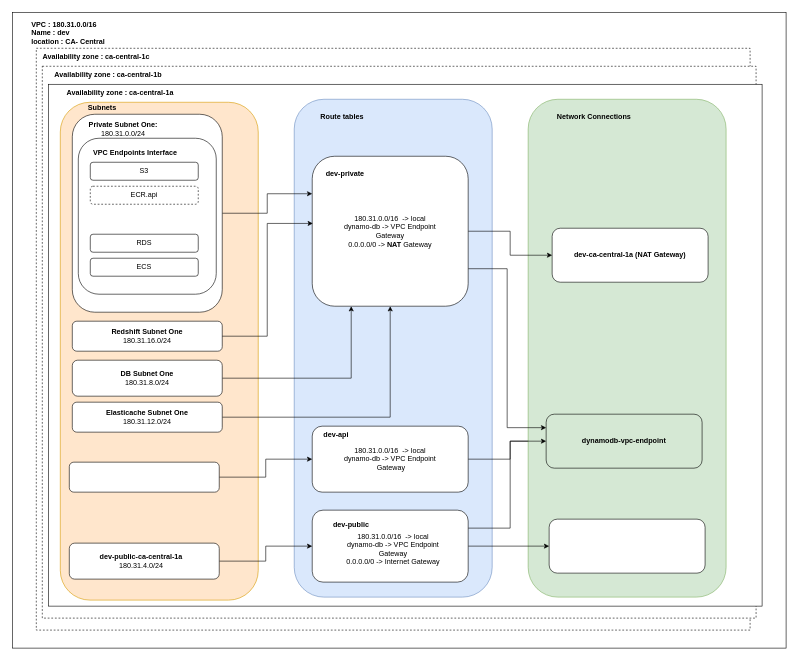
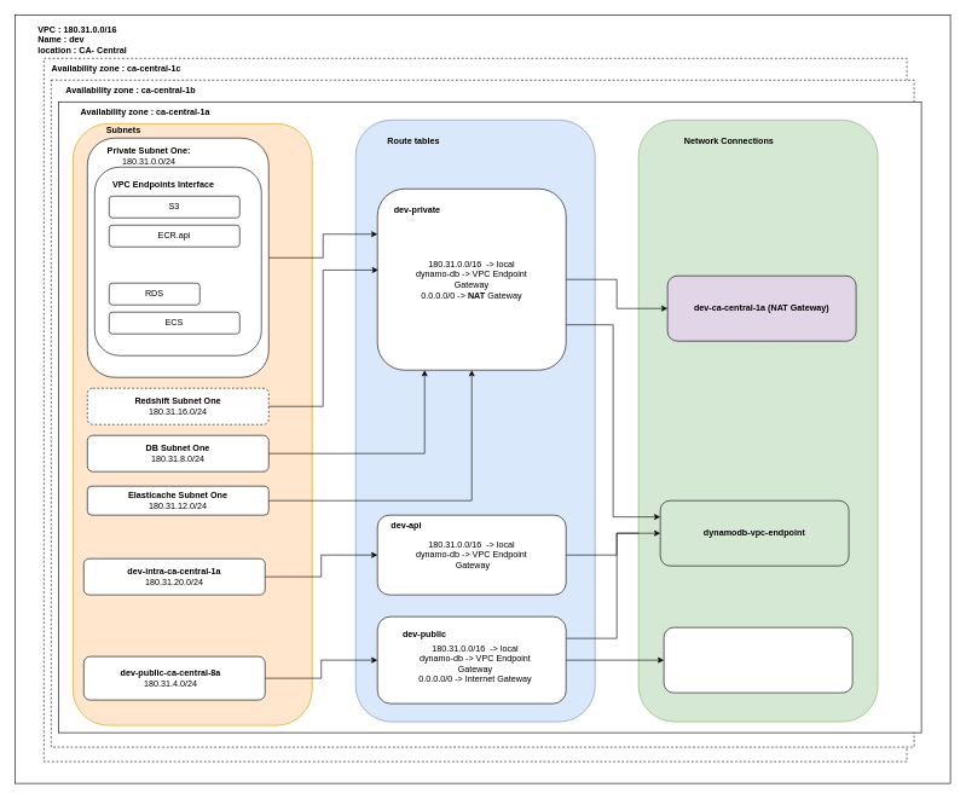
- <mxCell id="50" value="Network Connections" style="text;html=1;strokeColor=none;fillColor=none;align=center;verticalAlign=middle;whiteSpace=wrap;rounded=0;fontStyle=1" vertex="1" parent="1"><mxGeometry x="910" y="180" width="160" height="30" as="geometry" /></mxCell>
+ <mxCell id="50" value="Network Connections" style="text;html=1;strokeColor=none;fillColor=none;align=center;verticalAlign=middle;whiteSpace=wrap;rounded=0;fontStyle=1" vertex="1" parent="1"><mxGeometry x="925" y="180" width="160" height="30" as="geometry" /></mxCell>
- <mxCell id="24" value="ECR.api" style="rounded=1;whiteSpace=wrap;html=1;dashed=1;" vertex="1" parent="1"><mxGeometry x="150" y="310" width="180" height="30" as="geometry" /></mxCell>
+ <mxCell id="24" value="ECR.api" style="rounded=1;whiteSpace=wrap;html=1;" vertex="1" parent="1"><mxGeometry x="150" y="310" width="180" height="30" as="geometry" /></mxCell>
- <mxCell id="25" value="RDS" style="rounded=1;whiteSpace=wrap;html=1;" vertex="1" parent="1"><mxGeometry x="150" y="390" width="180" height="30" as="geometry" /></mxCell>
+ <mxCell id="25" value="RDS" style="rounded=1;whiteSpace=wrap;html=1;" vertex="1" parent="1"><mxGeometry x="150" y="390" width="125" height="30" as="geometry" /></mxCell>
- <mxCell id="53" value="&lt;b&gt;dev-ca-central-1a (NAT Gateway)&lt;/b&gt;" style="rounded=1;whiteSpace=wrap;html=1;" vertex="1" parent="1"><mxGeometry x="920" y="380" width="260" height="90" as="geometry" /></mxCell>
+ <mxCell id="53" value="&lt;b&gt;dev-ca-central-1a (NAT Gateway)&lt;/b&gt;" style="rounded=1;whiteSpace=wrap;html=1;fillColor=#e1d5e7;" vertex="1" parent="1"><mxGeometry x="920" y="380" width="260" height="90" as="geometry" /></mxCell>
- <mxCell id="28" value="&lt;div&gt;&lt;b&gt;Redshift Subnet One&lt;/b&gt;&lt;/div&gt;&lt;div&gt;180.31.16.0/24&lt;/div&gt;" style="rounded=1;whiteSpace=wrap;html=1;" vertex="1" parent="1"><mxGeometry x="120" y="535" width="250" height="50" as="geometry" /></mxCell>
+ <mxCell id="28" value="&lt;div&gt;&lt;b&gt;Redshift Subnet One&lt;/b&gt;&lt;/div&gt;&lt;div&gt;180.31.16.0/24&lt;/div&gt;" style="rounded=1;whiteSpace=wrap;html=1;dashed=1;" vertex="1" parent="1"><mxGeometry x="120" y="535" width="250" height="50" as="geometry" /></mxCell>
- <mxCell id="30" value="&lt;div&gt;&lt;b&gt;DB Subnet One&lt;/b&gt;&lt;br&gt;&lt;/div&gt;&lt;div&gt;180.31.8.0/24&lt;/div&gt;" style="rounded=1;whiteSpace=wrap;html=1;" vertex="1" parent="1"><mxGeometry x="120" y="600" width="250" height="60" as="geometry" /></mxCell>
+ <mxCell id="30" value="&lt;div&gt;&lt;b&gt;DB Subnet One&lt;/b&gt;&lt;br&gt;&lt;/div&gt;&lt;div&gt;180.31.8.0/24&lt;/div&gt;" style="rounded=1;whiteSpace=wrap;html=1;" vertex="1" parent="1"><mxGeometry x="120" y="600" width="250" height="50" as="geometry" /></mxCell>
- <mxCell id="32" value="&lt;div&gt;&lt;b&gt;Elasticache Subnet One&lt;/b&gt;&lt;/div&gt;&lt;div&gt;180.31.12.0/24&lt;/div&gt;" style="rounded=1;whiteSpace=wrap;html=1;" vertex="1" parent="1"><mxGeometry x="120" y="670" width="250" height="50" as="geometry" /></mxCell>
+ <mxCell id="32" value="&lt;div&gt;&lt;b&gt;Elasticache Subnet One&lt;/b&gt;&lt;/div&gt;&lt;div&gt;180.31.12.0/24&lt;/div&gt;" style="rounded=1;whiteSpace=wrap;html=1;" vertex="1" parent="1"><mxGeometry x="120" y="670" width="250" height="40" as="geometry" /></mxCell>
+ <mxCell id="15" value="&lt;div&gt;dev-intra-ca-central-1a&lt;/div&gt;&lt;div&gt;&lt;span style=&quot;font-weight: normal;&quot;&gt;180.31.20.0/24&lt;/span&gt;&lt;/div&gt;" style="text;html=1;strokeColor=none;fillColor=none;align=center;verticalAlign=middle;whiteSpace=wrap;rounded=0;fontStyle=1" vertex="1" parent="1"><mxGeometry x="145" y="780" width="190" height="30" as="geometry" /></mxCell>
- <mxCell id="18" value="&lt;div&gt;dev-public-ca-central-1a&lt;/div&gt;&lt;div&gt;&lt;span style=&quot;font-weight: normal;&quot;&gt;180.31.4.0/24&lt;/span&gt;&lt;/div&gt;" style="text;html=1;strokeColor=none;fillColor=none;align=center;verticalAlign=middle;whiteSpace=wrap;rounded=0;fontStyle=1" vertex="1" parent="1"><mxGeometry x="140" y="920" width="190" height="30" as="geometry" /></mxCell>
+ <mxCell id="18" value="&lt;div&gt;dev-public-ca-central-8a&lt;/div&gt;&lt;div&gt;&lt;span style=&quot;font-weight: normal;&quot;&gt;180.31.4.0/24&lt;/span&gt;&lt;/div&gt;" style="text;html=1;strokeColor=none;fillColor=none;align=center;verticalAlign=middle;whiteSpace=wrap;rounded=0;fontStyle=1" vertex="1" parent="1"><mxGeometry x="140" y="920" width="190" height="30" as="geometry" /></mxCell>
